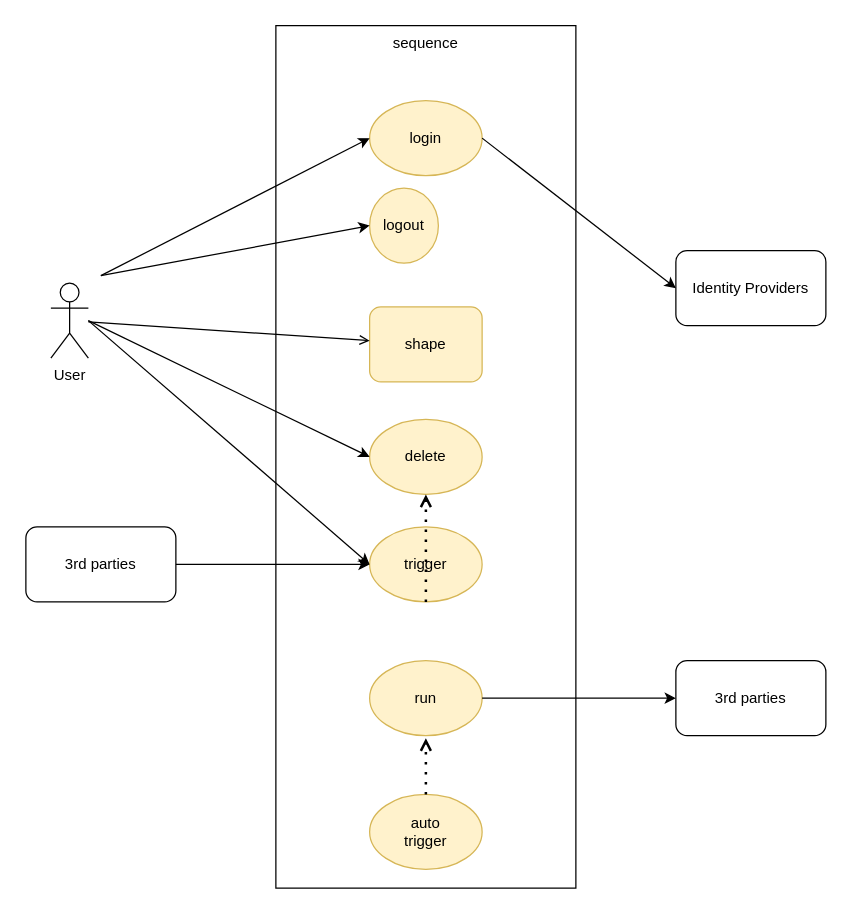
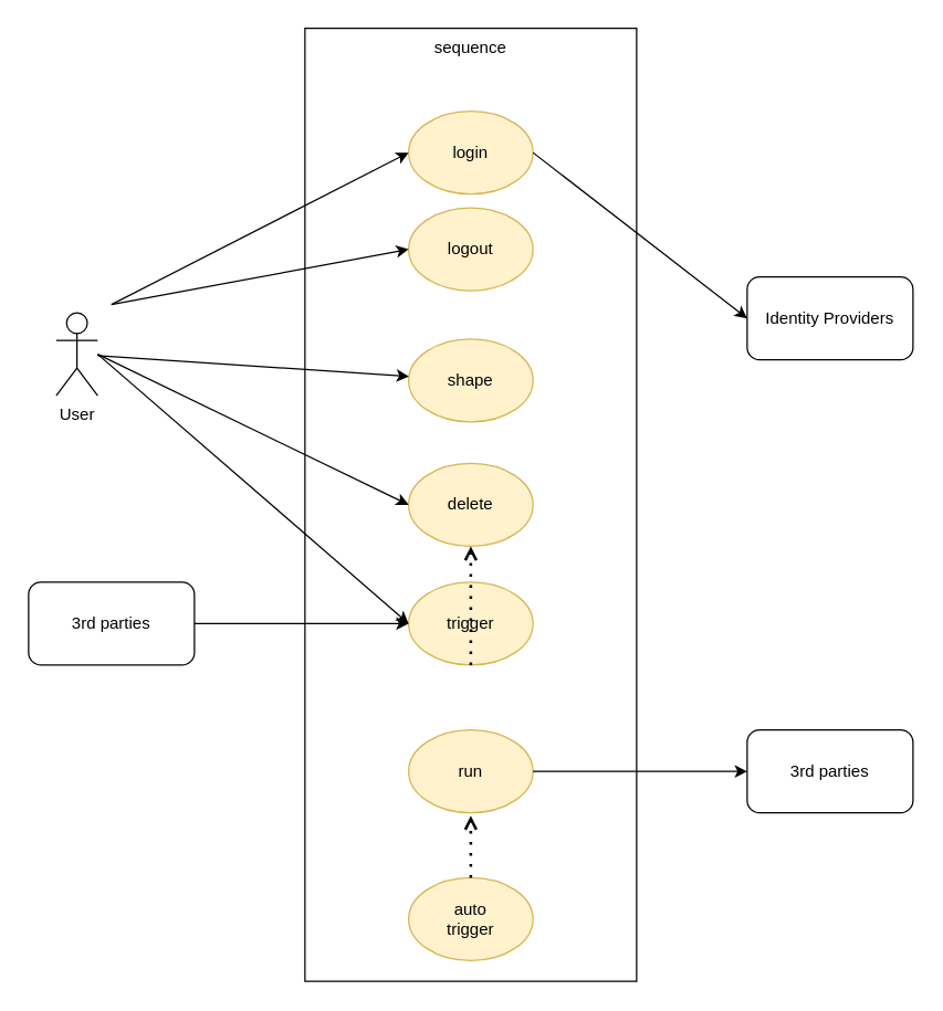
- <mxCell id="14" value="&lt;div&gt;logout&lt;/div&gt;" style="ellipse;whiteSpace=wrap;html=1;fillColor=#fff2cc;strokeColor=#d6b656;" vertex="1" parent="1"><mxGeometry x="295" y="150" width="55" height="60" as="geometry" /></mxCell>
+ <mxCell id="14" value="&lt;div&gt;logout&lt;/div&gt;" style="ellipse;whiteSpace=wrap;html=1;fillColor=#fff2cc;strokeColor=#d6b656;" vertex="1" parent="1"><mxGeometry x="295" y="150" width="90" height="60" as="geometry" /></mxCell>
- <mxCell id="9" value="" style="endArrow=open;html=1;rounded=0;" edge="1" parent="1" source="3" target="4"><mxGeometry width="50" height="50" relative="1" as="geometry"><mxPoint x="360" y="516" as="sourcePoint" /><mxPoint x="410" y="466" as="targetPoint" /></mxGeometry></mxCell>
+ <mxCell id="9" value="" style="endArrow=classic;html=1;rounded=0;" edge="1" parent="1" source="3" target="4"><mxGeometry width="50" height="50" relative="1" as="geometry"><mxPoint x="360" y="516" as="sourcePoint" /><mxPoint x="410" y="466" as="targetPoint" /></mxGeometry></mxCell>
- <mxCell id="4" value="shape" style="whiteSpace=wrap;html=1;fillColor=#fff2cc;strokeColor=#d6b656;rounded=1;" vertex="1" parent="1"><mxGeometry x="295" y="245" width="90" height="60" as="geometry" /></mxCell>
+ <mxCell id="4" value="shape" style="ellipse;whiteSpace=wrap;html=1;fillColor=#fff2cc;strokeColor=#d6b656;" vertex="1" parent="1"><mxGeometry x="295" y="245" width="90" height="60" as="geometry" /></mxCell>
